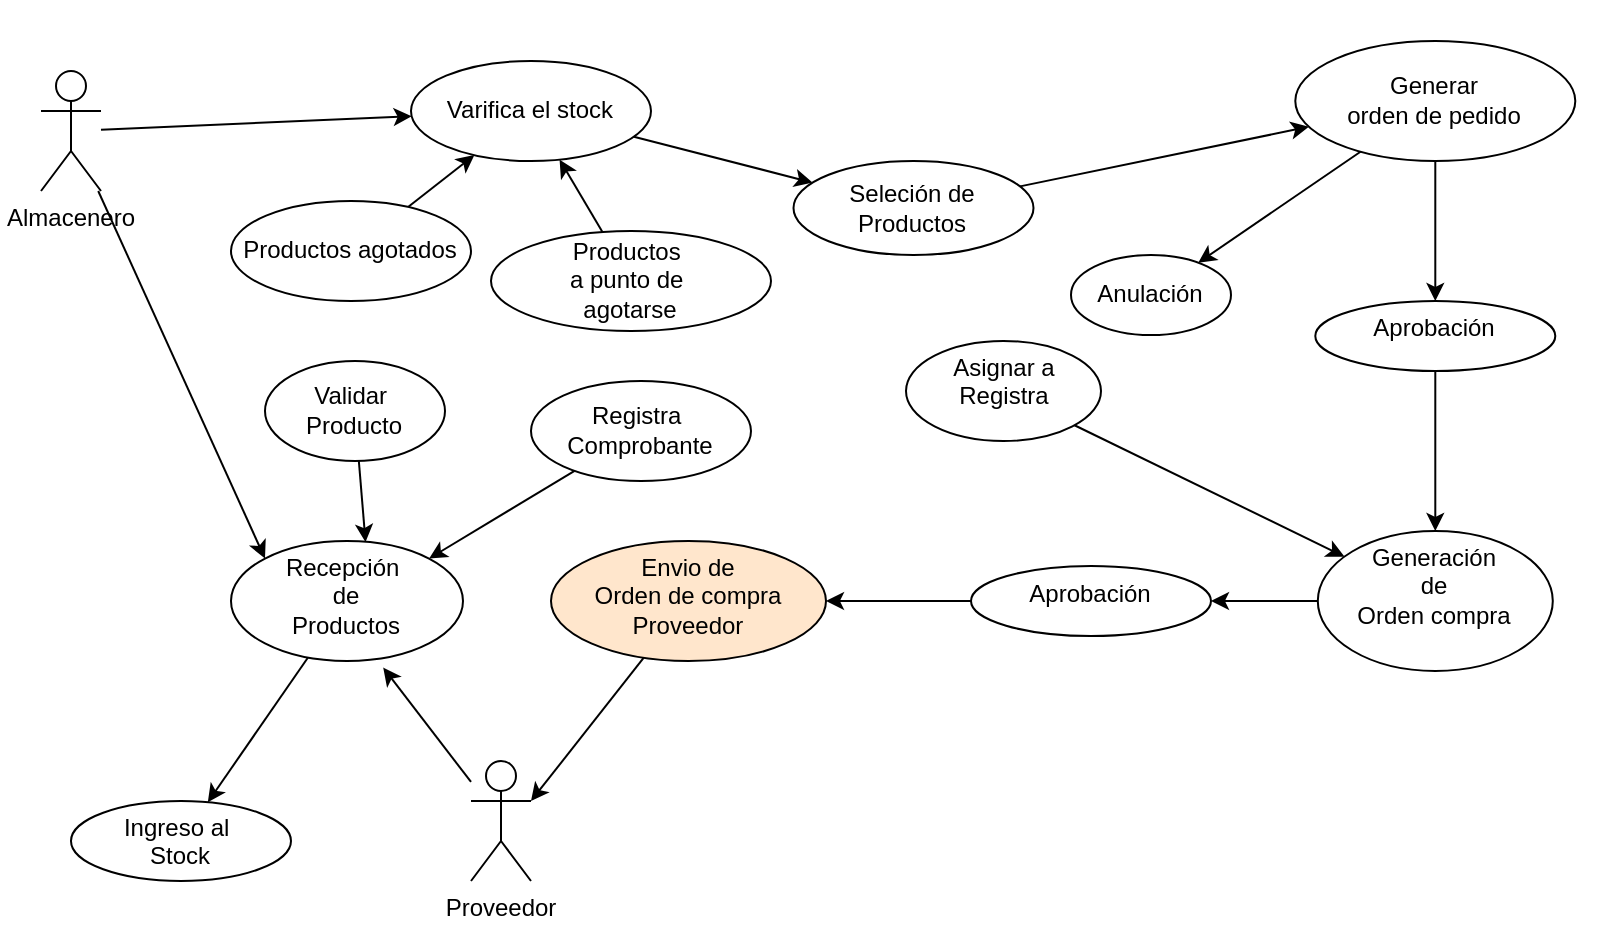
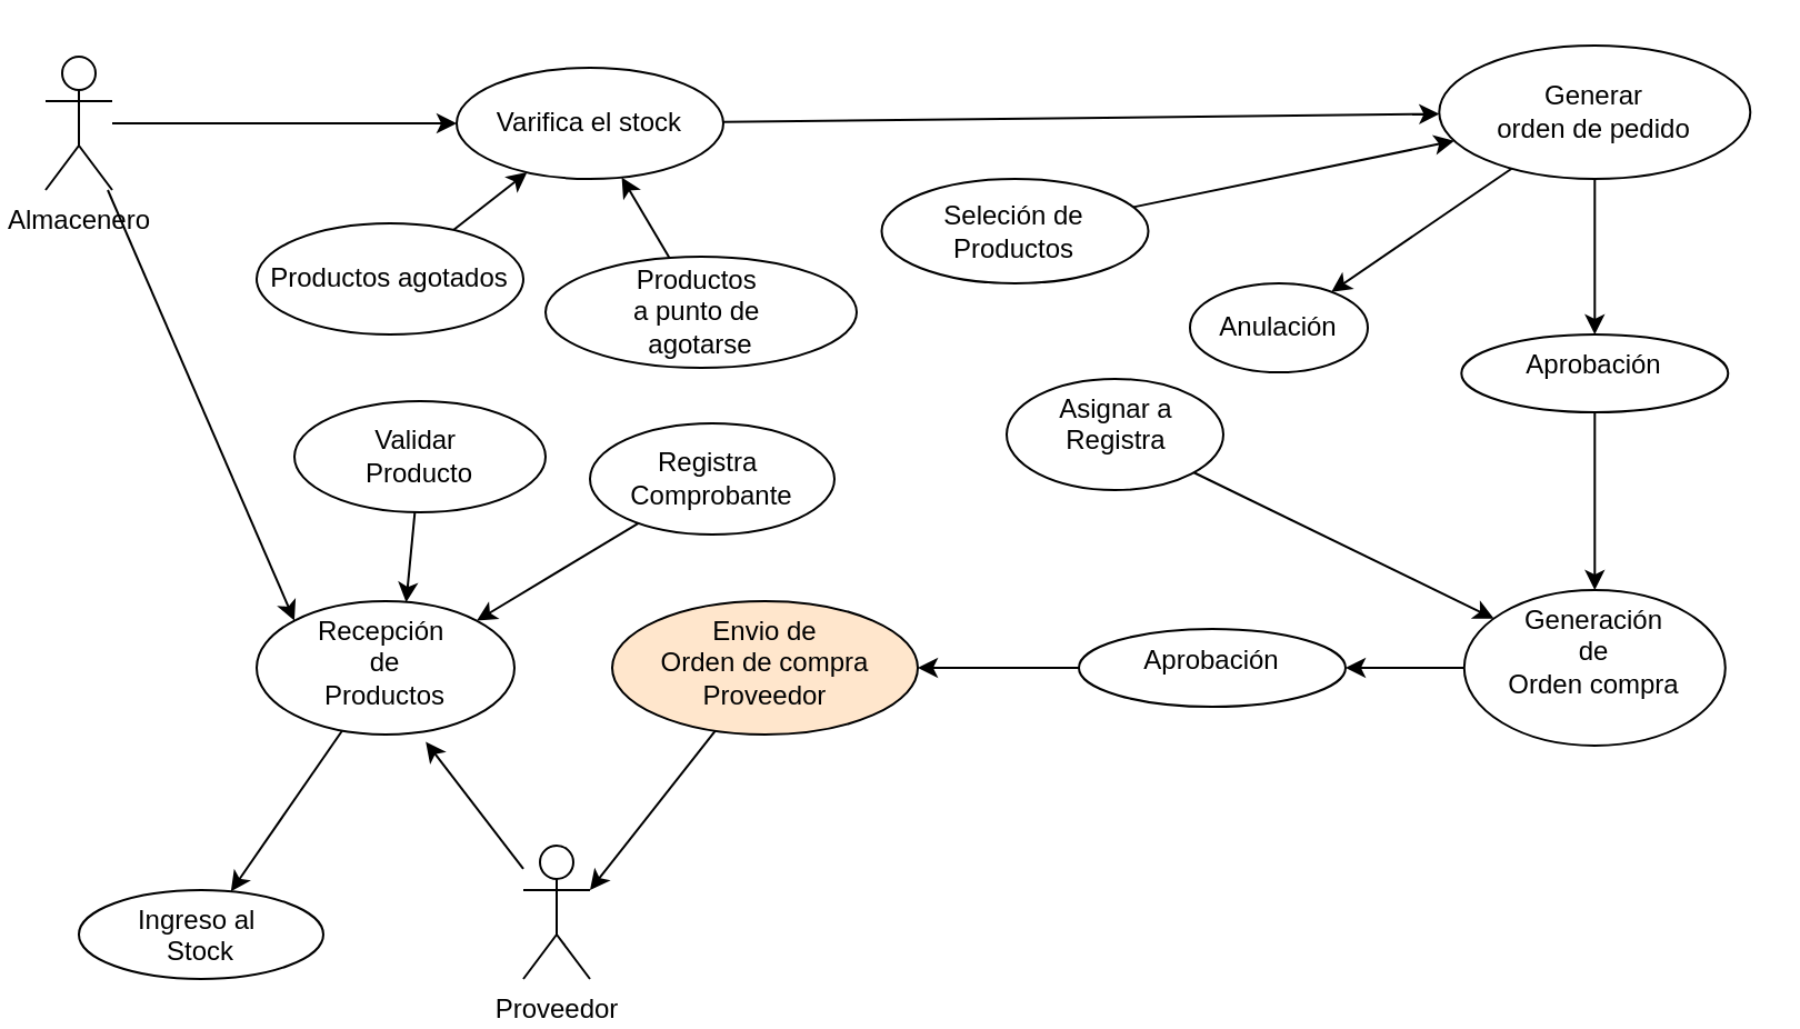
- <mxCell id="4" value="Almacenero" style="shape=umlActor;verticalLabelPosition=bottom;verticalAlign=top;html=1;outlineConnect=0;" parent="1" vertex="1"><mxGeometry x="20" y="35" width="30" height="60" as="geometry" /></mxCell>
+ <mxCell id="4" value="Almacenero" style="shape=umlActor;verticalLabelPosition=bottom;verticalAlign=top;html=1;outlineConnect=0;" parent="1" vertex="1"><mxGeometry x="20" y="25" width="30" height="60" as="geometry" /></mxCell>
- <mxCell id="12" value="" style="edgeStyle=none;html=1;" parent="1" source="13" target="22" edge="1"><mxGeometry relative="1" as="geometry" /></mxCell>
+ <mxCell id="12" value="" style="edgeStyle=none;html=1;" parent="1" source="13" target="7" edge="1"><mxGeometry relative="1" as="geometry" /></mxCell>
- <mxCell id="35" value="Validar&amp;nbsp;&lt;br&gt;Producto" style="ellipse;whiteSpace=wrap;html=1;" vertex="1" parent="1"><mxGeometry x="132" y="180" width="90" height="50" as="geometry" /></mxCell>
+ <mxCell id="35" value="Validar&amp;nbsp;&lt;br&gt;Producto" style="ellipse;whiteSpace=wrap;html=1;" vertex="1" parent="1"><mxGeometry x="132" y="180" width="113" height="50" as="geometry" /></mxCell>
